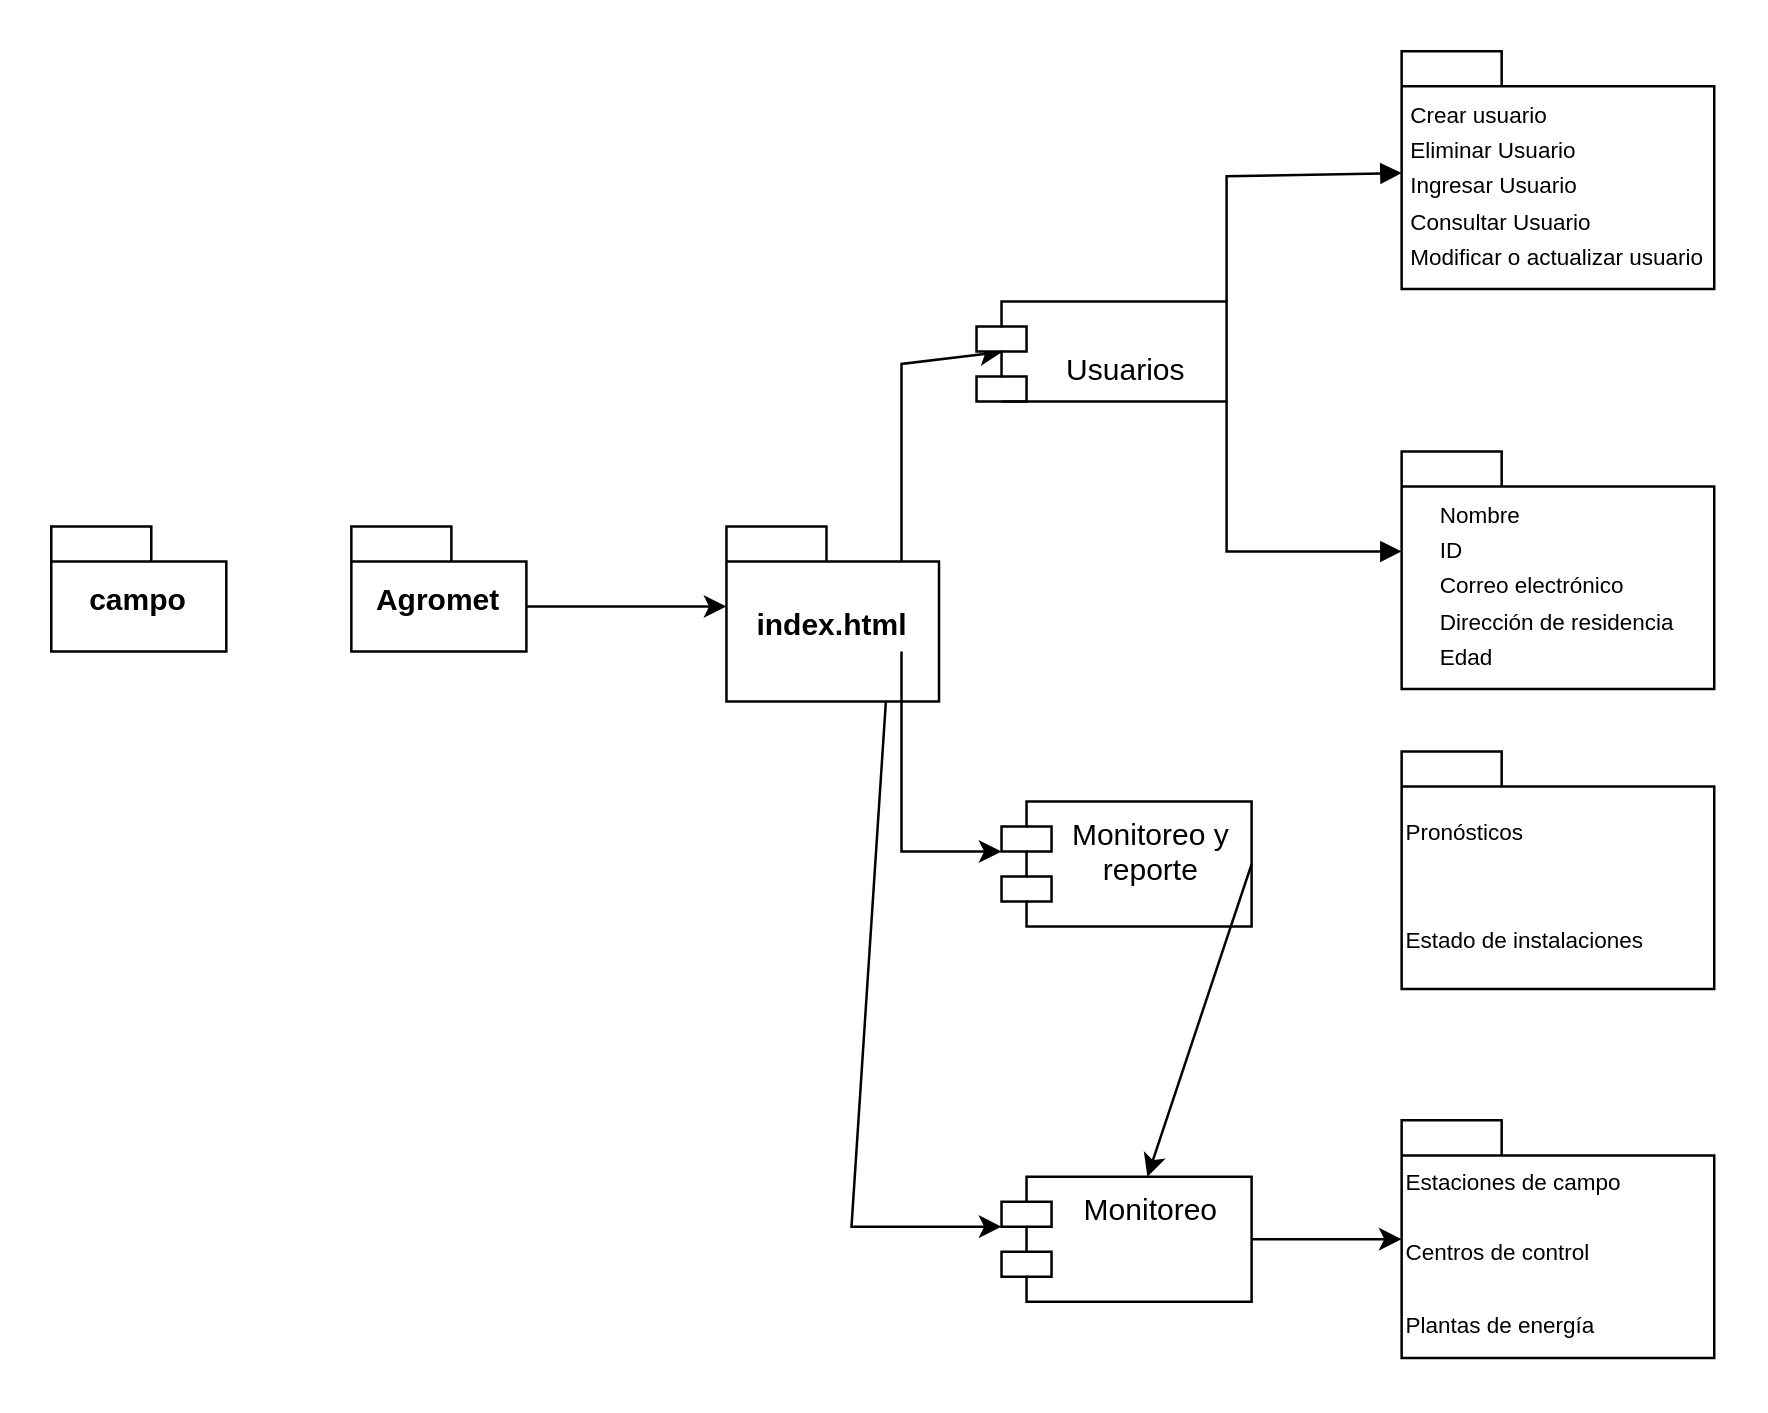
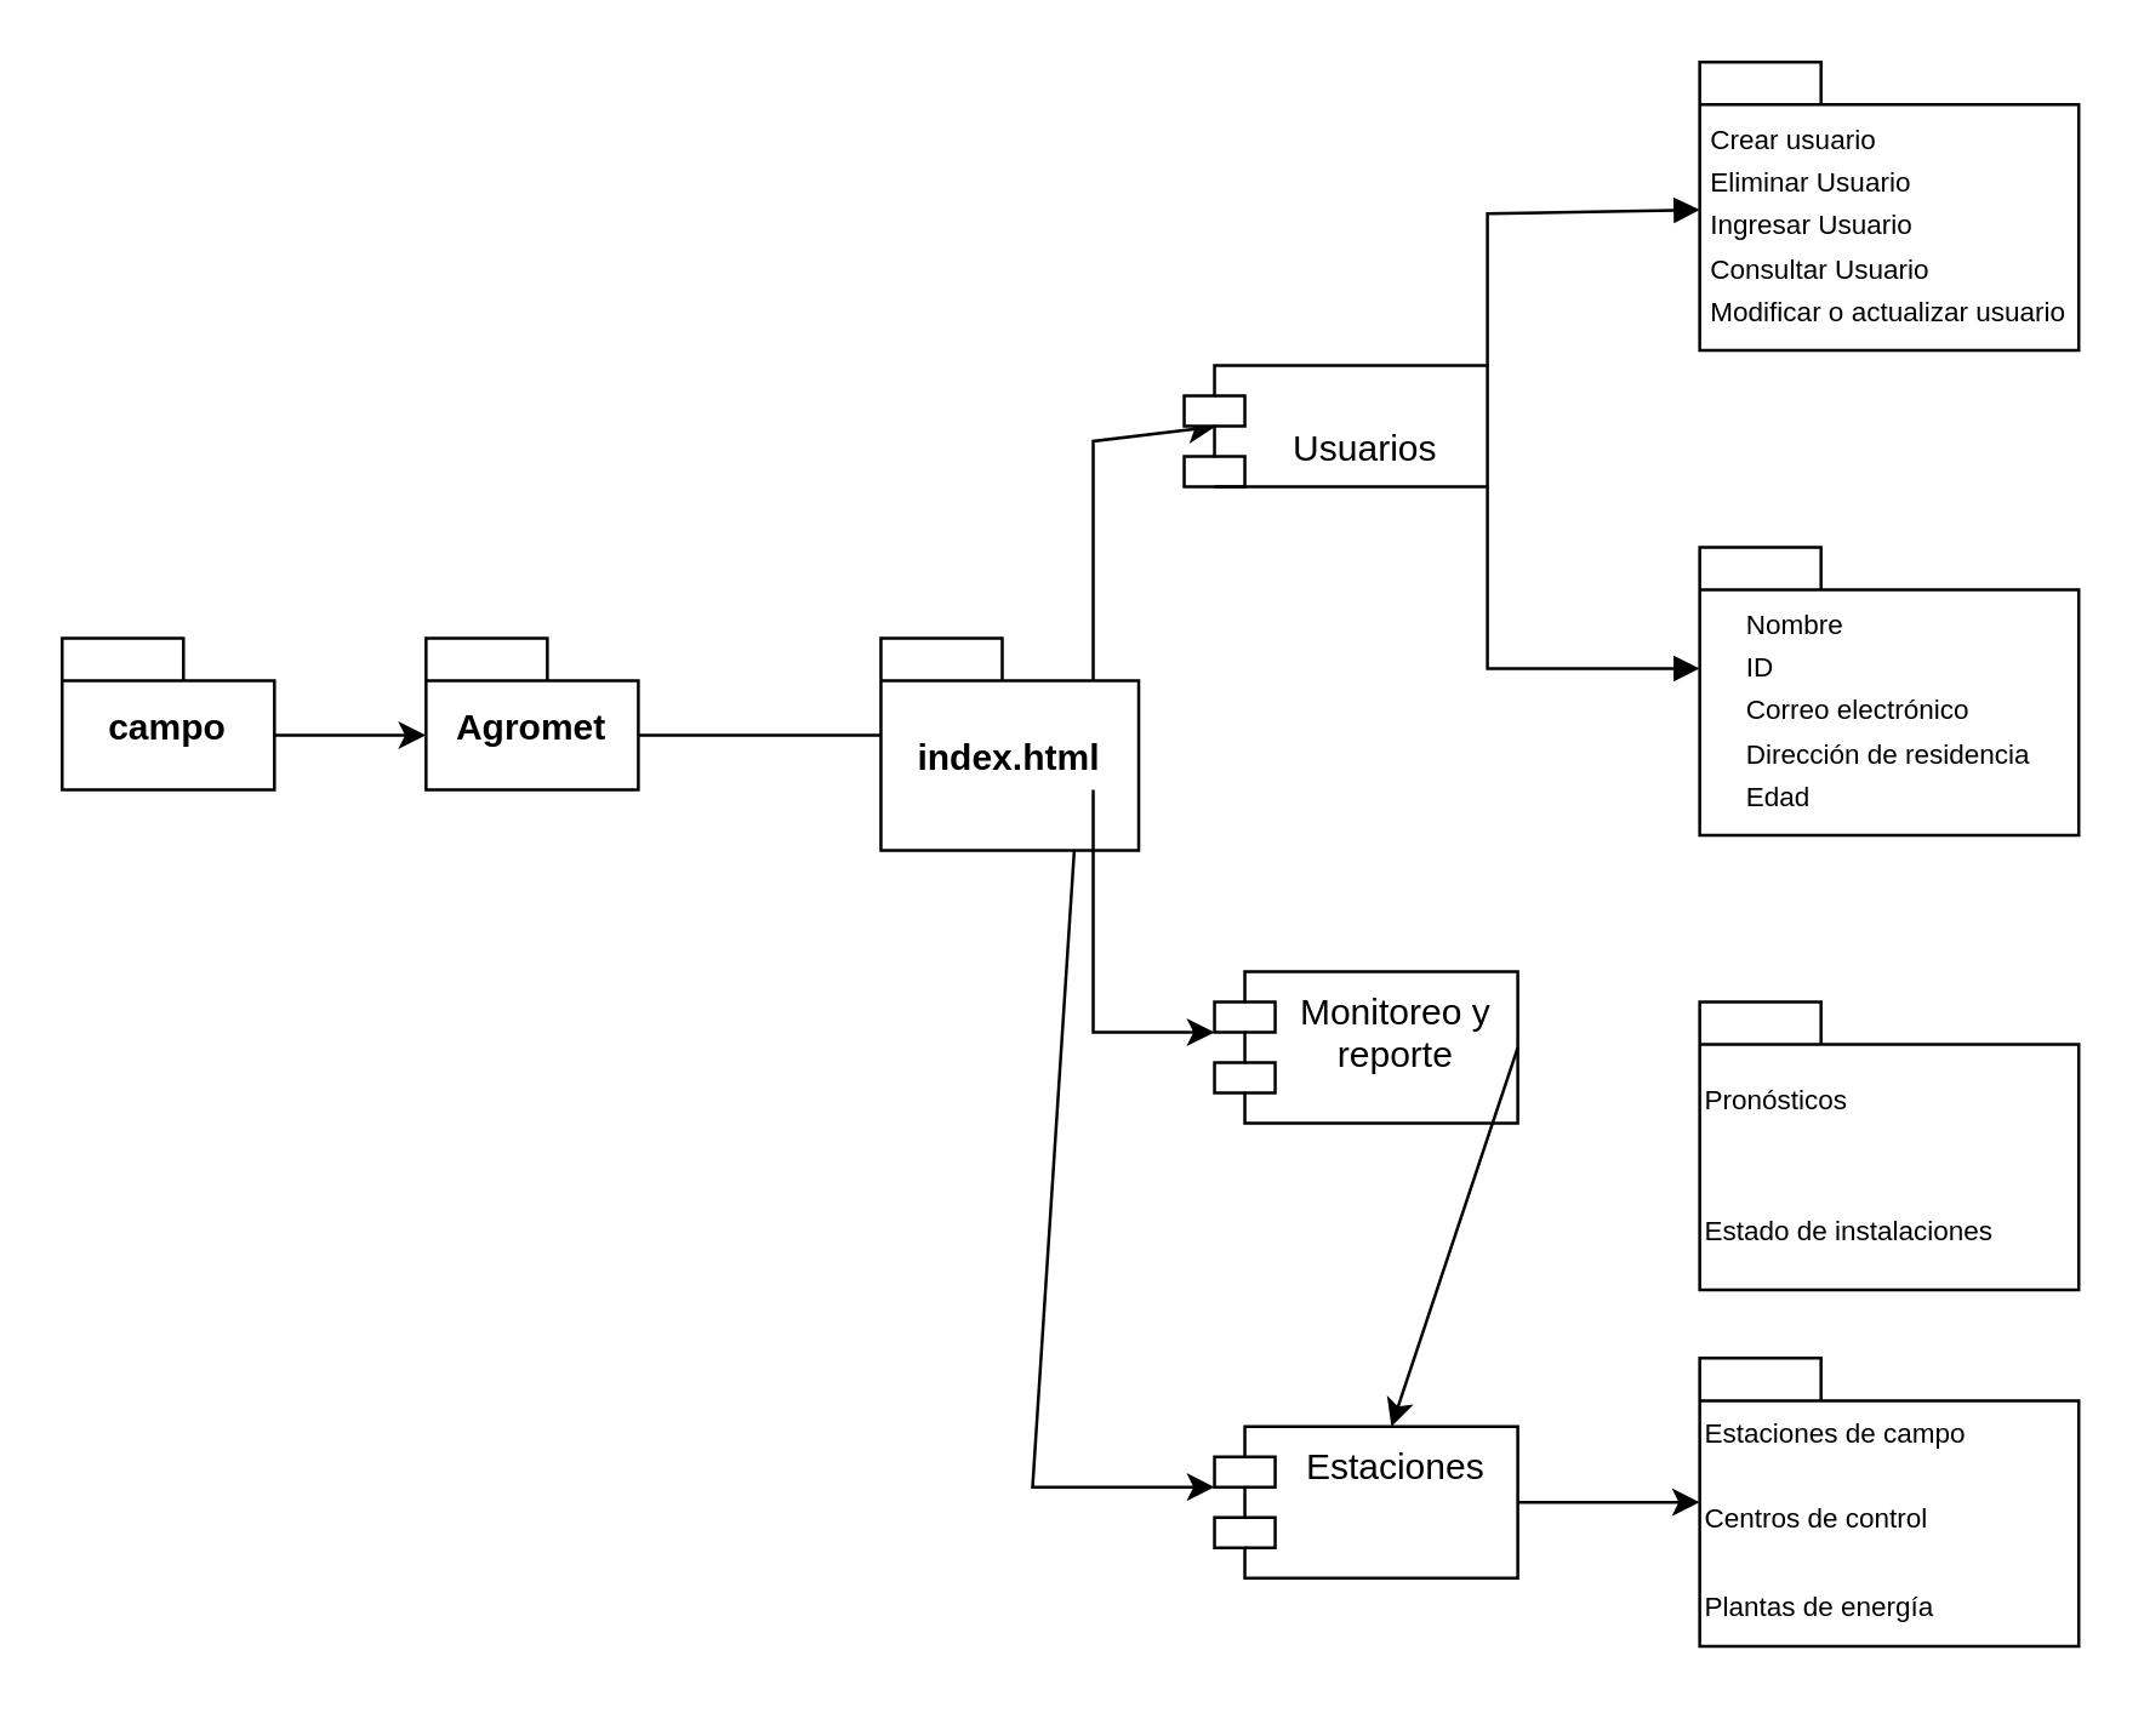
+ <mxCell id="4" value="" style="endArrow=classic;html=1;rounded=0;entryX=0;entryY=0;entryDx=0;entryDy=32;entryPerimeter=0;exitX=0;exitY=0;exitDx=70;exitDy=32;exitPerimeter=0;" edge="1" parent="1" source="2" target="3"><mxGeometry width="50" height="50" relative="1" as="geometry"><mxPoint x="90" y="100" as="sourcePoint" /><mxPoint x="140" y="50" as="targetPoint" /></mxGeometry></mxCell>
- <mxCell id="5" value="" style="endArrow=classic;html=1;rounded=0;entryX=0;entryY=0;entryDx=0;entryDy=32;entryPerimeter=0;exitX=0;exitY=0;exitDx=70;exitDy=32;exitPerimeter=0;" edge="1" parent="1" source="3" target="6"><mxGeometry width="50" height="50" relative="1" as="geometry"><mxPoint x="220" y="90" as="sourcePoint" /><mxPoint x="270" y="90" as="targetPoint" /></mxGeometry></mxCell>
+ <mxCell id="5" value="" style="endArrow=none;html=1;rounded=0;entryX=0;entryY=0;entryDx=0;entryDy=32;entryPerimeter=0;exitX=0;exitY=0;exitDx=70;exitDy=32;exitPerimeter=0;" edge="1" parent="1" source="3" target="6"><mxGeometry width="50" height="50" relative="1" as="geometry"><mxPoint x="220" y="90" as="sourcePoint" /><mxPoint x="270" y="90" as="targetPoint" /></mxGeometry></mxCell>
- <mxCell id="15" value="&lt;div style=&quot;&quot;&gt;&lt;span style=&quot;font-weight: normal;&quot;&gt;&lt;font style=&quot;font-size: 9px;&quot;&gt;&lt;br&gt;&lt;/font&gt;&lt;/span&gt;&lt;/div&gt;&lt;div style=&quot;&quot;&gt;&lt;span style=&quot;font-weight: normal;&quot;&gt;&lt;font style=&quot;font-size: 9px;&quot;&gt;&lt;br&gt;&lt;/font&gt;&lt;/span&gt;&lt;/div&gt;&lt;div style=&quot;&quot;&gt;&lt;span style=&quot;font-weight: normal;&quot;&gt;&lt;font style=&quot;font-size: 9px;&quot;&gt;Pronósticos&lt;/font&gt;&lt;/span&gt;&lt;/div&gt;&lt;div style=&quot;&quot;&gt;&lt;span style=&quot;font-weight: normal;&quot;&gt;&lt;font style=&quot;font-size: 9px;&quot;&gt;&lt;br&gt;&lt;/font&gt;&lt;/span&gt;&lt;/div&gt;&lt;div style=&quot;&quot;&gt;&lt;span style=&quot;font-weight: normal;&quot;&gt;&lt;font style=&quot;font-size: 9px;&quot;&gt;&lt;br&gt;&lt;/font&gt;&lt;/span&gt;&lt;/div&gt;&lt;div style=&quot;&quot;&gt;&lt;span style=&quot;font-weight: normal;&quot;&gt;&lt;font style=&quot;font-size: 9px;&quot;&gt;Estado de instalaciones&lt;/font&gt;&lt;/span&gt;&lt;/div&gt;&lt;div style=&quot;&quot;&gt;&lt;span style=&quot;font-weight: normal;&quot;&gt;&lt;br&gt;&lt;/span&gt;&lt;/div&gt;&lt;div style=&quot;&quot;&gt;&lt;span style=&quot;font-weight: normal;&quot;&gt;&lt;br&gt;&lt;/span&gt;&lt;/div&gt;" style="shape=folder;fontStyle=1;spacingTop=10;tabWidth=40;tabHeight=14;tabPosition=left;html=1;whiteSpace=wrap;align=left;" vertex="1" parent="1"><mxGeometry x="560" y="300" width="125" height="95" as="geometry" /></mxCell>
+ <mxCell id="15" value="&lt;div style=&quot;&quot;&gt;&lt;span style=&quot;font-weight: normal;&quot;&gt;&lt;font style=&quot;font-size: 9px;&quot;&gt;&lt;br&gt;&lt;/font&gt;&lt;/span&gt;&lt;/div&gt;&lt;div style=&quot;&quot;&gt;&lt;span style=&quot;font-weight: normal;&quot;&gt;&lt;font style=&quot;font-size: 9px;&quot;&gt;&lt;br&gt;&lt;/font&gt;&lt;/span&gt;&lt;/div&gt;&lt;div style=&quot;&quot;&gt;&lt;span style=&quot;font-weight: normal;&quot;&gt;&lt;font style=&quot;font-size: 9px;&quot;&gt;Pronósticos&lt;/font&gt;&lt;/span&gt;&lt;/div&gt;&lt;div style=&quot;&quot;&gt;&lt;span style=&quot;font-weight: normal;&quot;&gt;&lt;font style=&quot;font-size: 9px;&quot;&gt;&lt;br&gt;&lt;/font&gt;&lt;/span&gt;&lt;/div&gt;&lt;div style=&quot;&quot;&gt;&lt;span style=&quot;font-weight: normal;&quot;&gt;&lt;font style=&quot;font-size: 9px;&quot;&gt;&lt;br&gt;&lt;/font&gt;&lt;/span&gt;&lt;/div&gt;&lt;div style=&quot;&quot;&gt;&lt;span style=&quot;font-weight: normal;&quot;&gt;&lt;font style=&quot;font-size: 9px;&quot;&gt;Estado de instalaciones&lt;/font&gt;&lt;/span&gt;&lt;/div&gt;&lt;div style=&quot;&quot;&gt;&lt;span style=&quot;font-weight: normal;&quot;&gt;&lt;br&gt;&lt;/span&gt;&lt;/div&gt;&lt;div style=&quot;&quot;&gt;&lt;span style=&quot;font-weight: normal;&quot;&gt;&lt;br&gt;&lt;/span&gt;&lt;/div&gt;" style="shape=folder;fontStyle=1;spacingTop=10;tabWidth=40;tabHeight=14;tabPosition=left;html=1;whiteSpace=wrap;align=left;" vertex="1" parent="1"><mxGeometry x="560" y="330" width="125" height="95" as="geometry" /></mxCell>
- <mxCell id="18" value="Monitoreo" style="shape=module;align=left;spacingLeft=20;align=center;verticalAlign=top;whiteSpace=wrap;html=1;" vertex="1" parent="1"><mxGeometry x="400" y="470" width="100" height="50" as="geometry" /></mxCell>
+ <mxCell id="18" value="Estaciones" style="shape=module;align=left;spacingLeft=20;align=center;verticalAlign=top;whiteSpace=wrap;html=1;" vertex="1" parent="1"><mxGeometry x="400" y="470" width="100" height="50" as="geometry" /></mxCell>
